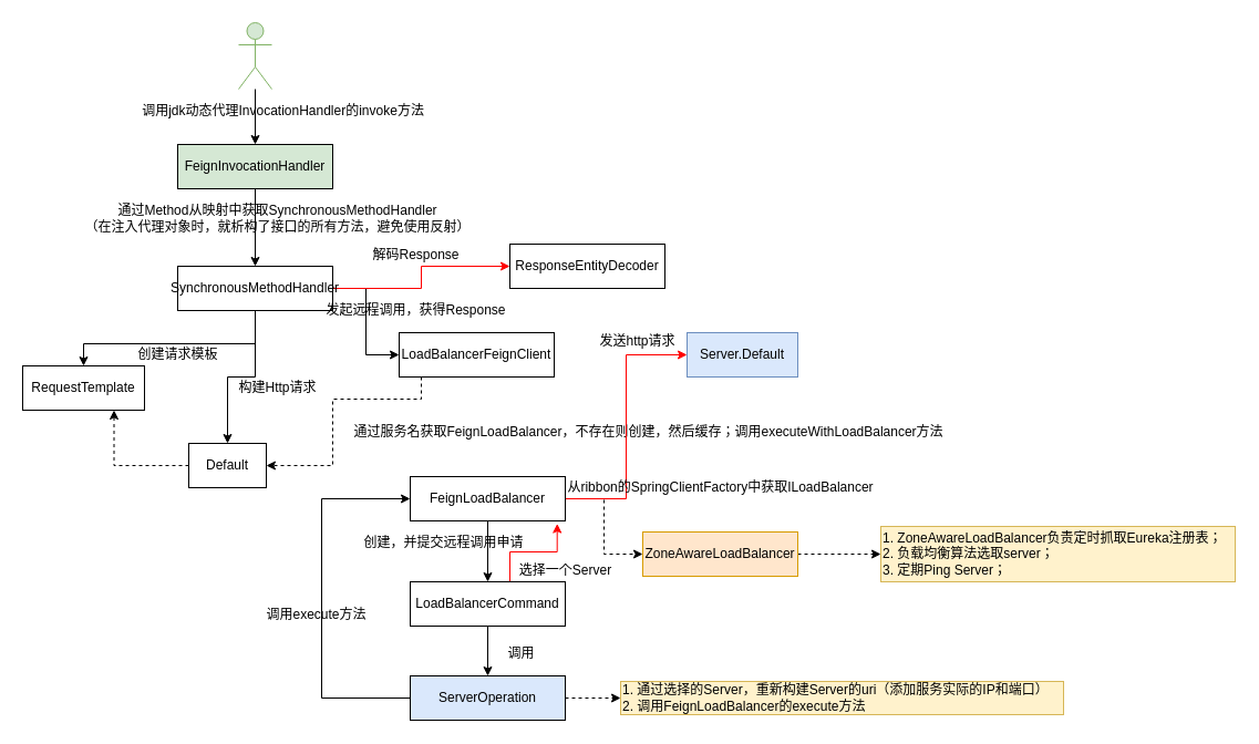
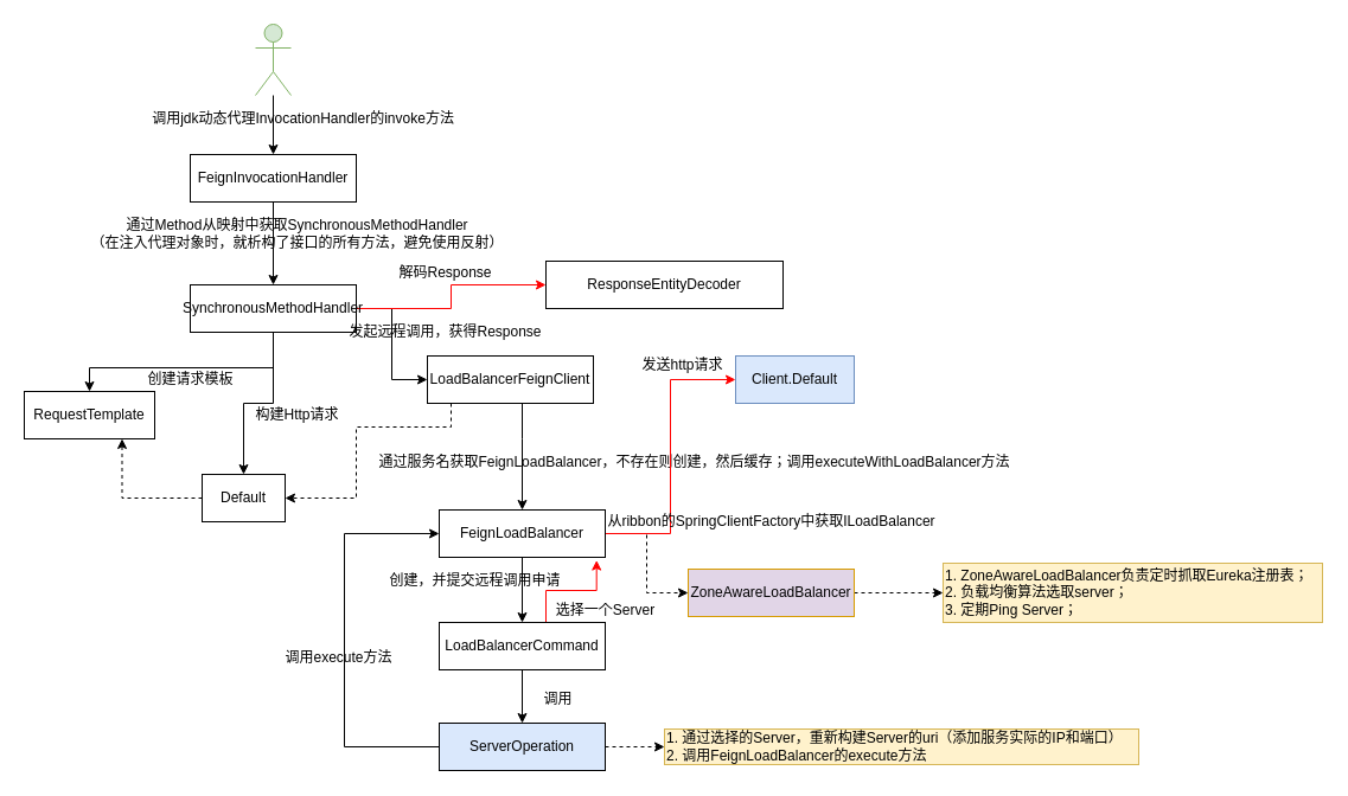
- <mxCell id="5" value="FeignInvocationHandler" style="rounded=0;whiteSpace=wrap;html=1;fillColor=#d5e8d4;" parent="1" vertex="1"><mxGeometry x="160" y="130" width="140" height="40" as="geometry" /></mxCell>
+ <mxCell id="5" value="FeignInvocationHandler" style="rounded=0;whiteSpace=wrap;html=1;" parent="1" vertex="1"><mxGeometry x="160" y="130" width="140" height="40" as="geometry" /></mxCell>
- <mxCell id="44" value="ResponseEntityDecoder" style="rounded=0;whiteSpace=wrap;html=1;" vertex="1" parent="1"><mxGeometry x="460" y="220" width="140" height="40" as="geometry" /></mxCell>
+ <mxCell id="44" value="ResponseEntityDecoder" style="rounded=0;whiteSpace=wrap;html=1;" vertex="1" parent="1"><mxGeometry x="460" y="220" width="200" height="40" as="geometry" /></mxCell>
- <mxCell id="42" value="&lt;span&gt;Server.Default&lt;/span&gt;" style="rounded=0;whiteSpace=wrap;html=1;fillColor=#dae8fc;strokeColor=#6c8ebf;" vertex="1" parent="1"><mxGeometry x="620" y="300" width="100" height="40" as="geometry" /></mxCell>
+ <mxCell id="42" value="&lt;span&gt;Client.Default&lt;/span&gt;" style="rounded=0;whiteSpace=wrap;html=1;fillColor=#dae8fc;strokeColor=#6c8ebf;" vertex="1" parent="1"><mxGeometry x="620" y="300" width="100" height="40" as="geometry" /></mxCell>
+ <mxCell id="19" style="edgeStyle=orthogonalEdgeStyle;rounded=0;orthogonalLoop=1;jettySize=auto;html=1;" edge="1" parent="1" source="20" target="26"><mxGeometry relative="1" as="geometry"><Array as="points"><mxPoint x="440" y="370" /><mxPoint x="440" y="370" /></Array></mxGeometry></mxCell>
- <mxCell id="28" value="ZoneAwareLoadBalancer" style="rounded=0;whiteSpace=wrap;html=1;fillColor=#ffe6cc;strokeColor=#d79b00;" vertex="1" parent="1"><mxGeometry x="580" y="480" width="140" height="40" as="geometry" /></mxCell>
+ <mxCell id="28" value="ZoneAwareLoadBalancer" style="rounded=0;whiteSpace=wrap;html=1;fillColor=#e1d5e7;strokeColor=#d79b00;" vertex="1" parent="1"><mxGeometry x="580" y="480" width="140" height="40" as="geometry" /></mxCell>
